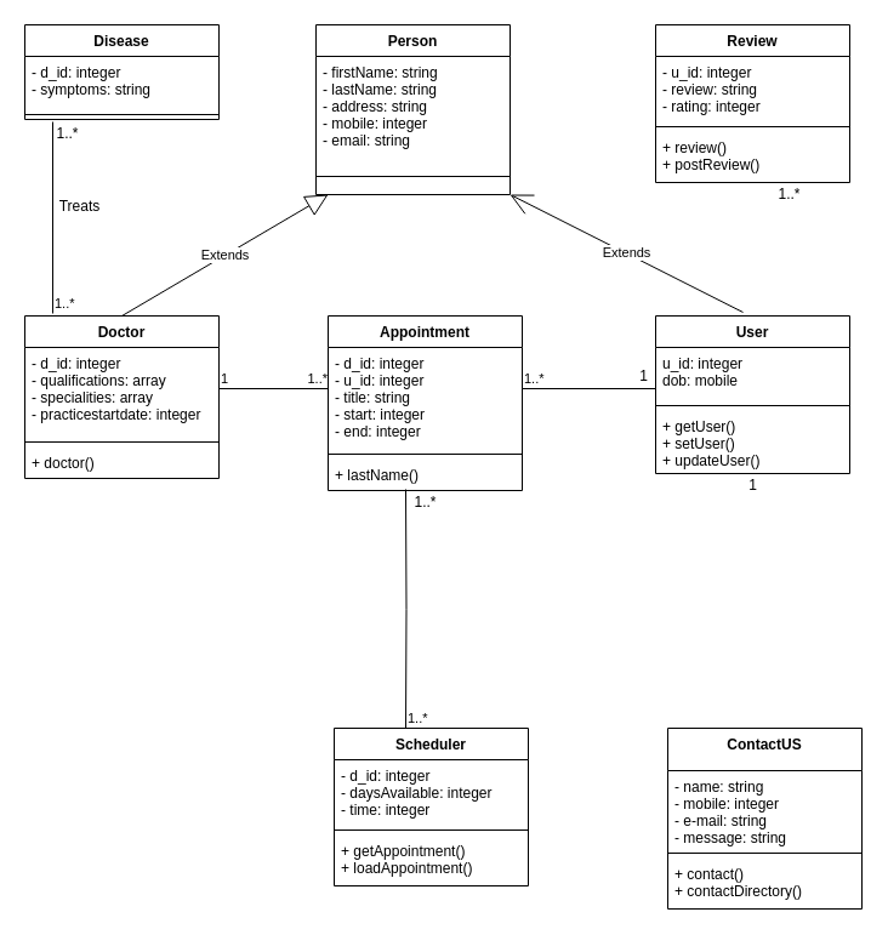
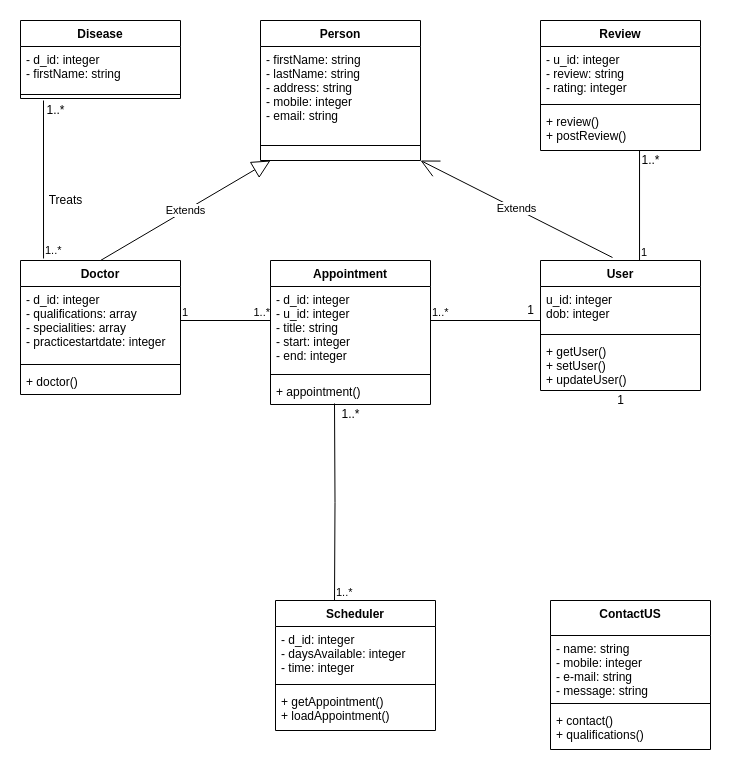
- <mxCell id="19" value="- d_id: integer&#10;- symptoms: string" style="text;strokeColor=none;fillColor=none;align=left;verticalAlign=top;spacingLeft=4;spacingRight=4;overflow=hidden;rotatable=0;points=[[0,0.5],[1,0.5]];portConstraint=eastwest;" vertex="1" parent="18"><mxGeometry y="26" width="160" height="44" as="geometry" /></mxCell>
+ <mxCell id="19" value="- d_id: integer&#10;- firstName: string" style="text;strokeColor=none;fillColor=none;align=left;verticalAlign=top;spacingLeft=4;spacingRight=4;overflow=hidden;rotatable=0;points=[[0,0.5],[1,0.5]];portConstraint=eastwest;" vertex="1" parent="18"><mxGeometry y="26" width="160" height="44" as="geometry" /></mxCell>
- <mxCell id="46" value="Treats" style="text;html=1;align=center;verticalAlign=middle;resizable=0;points=[];autosize=1;strokeColor=none;fillColor=none;" vertex="1" parent="1"><mxGeometry x="40" y="160" width="50" height="20" as="geometry" /></mxCell>
+ <mxCell id="46" value="Treats" style="text;html=1;align=center;verticalAlign=middle;resizable=0;points=[];autosize=1;strokeColor=none;fillColor=none;" vertex="1" parent="1"><mxGeometry x="40" y="190" width="50" height="20" as="geometry" /></mxCell>
+ <mxCell id="43" value="" style="endArrow=none;html=1;edgeStyle=orthogonalEdgeStyle;rounded=0;exitX=0.619;exitY=0;exitDx=0;exitDy=0;exitPerimeter=0;entryX=0.619;entryY=1;entryDx=0;entryDy=0;entryPerimeter=0;" edge="1" parent="1" source="10" target="17"><mxGeometry relative="1" as="geometry"><mxPoint x="640" y="250" as="sourcePoint" /><mxPoint x="760" y="190" as="targetPoint" /></mxGeometry></mxCell>
+ <mxCell id="44" value="1" style="edgeLabel;resizable=0;html=1;align=left;verticalAlign=bottom;" connectable="0" vertex="1" parent="43"><mxGeometry x="-1" relative="1" as="geometry" /></mxCell>
- <mxCell id="11" value="u_id: integer&#10;dob: mobile" style="text;strokeColor=none;fillColor=none;align=left;verticalAlign=top;spacingLeft=4;spacingRight=4;overflow=hidden;rotatable=0;points=[[0,0.5],[1,0.5]];portConstraint=eastwest;" vertex="1" parent="10"><mxGeometry y="26" width="160" height="44" as="geometry" /></mxCell>
+ <mxCell id="11" value="u_id: integer&#10;dob: integer" style="text;strokeColor=none;fillColor=none;align=left;verticalAlign=top;spacingLeft=4;spacingRight=4;overflow=hidden;rotatable=0;points=[[0,0.5],[1,0.5]];portConstraint=eastwest;" vertex="1" parent="10"><mxGeometry y="26" width="160" height="44" as="geometry" /></mxCell>
- <mxCell id="9" value="+ lastName()" style="text;strokeColor=none;fillColor=none;align=left;verticalAlign=top;spacingLeft=4;spacingRight=4;overflow=hidden;rotatable=0;points=[[0,0.5],[1,0.5]];portConstraint=eastwest;" vertex="1" parent="6"><mxGeometry y="118" width="160" height="26" as="geometry" /></mxCell>
+ <mxCell id="9" value="+ appointment()" style="text;strokeColor=none;fillColor=none;align=left;verticalAlign=top;spacingLeft=4;spacingRight=4;overflow=hidden;rotatable=0;points=[[0,0.5],[1,0.5]];portConstraint=eastwest;" vertex="1" parent="6"><mxGeometry y="118" width="160" height="26" as="geometry" /></mxCell>
- <mxCell id="24" value="+ contact()&#10;+ contactDirectory()" style="text;strokeColor=none;fillColor=none;align=left;verticalAlign=top;spacingLeft=4;spacingRight=4;overflow=hidden;rotatable=0;points=[[0,0.5],[1,0.5]];portConstraint=eastwest;" vertex="1" parent="21"><mxGeometry y="107" width="160" height="42" as="geometry" /></mxCell>
+ <mxCell id="24" value="+ contact()&#10;+ qualifications()" style="text;strokeColor=none;fillColor=none;align=left;verticalAlign=top;spacingLeft=4;spacingRight=4;overflow=hidden;rotatable=0;points=[[0,0.5],[1,0.5]];portConstraint=eastwest;" vertex="1" parent="21"><mxGeometry y="107" width="160" height="42" as="geometry" /></mxCell>
